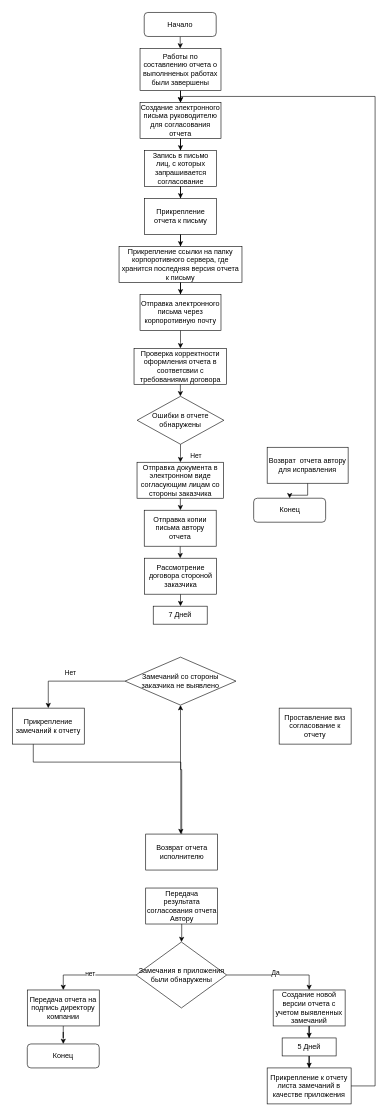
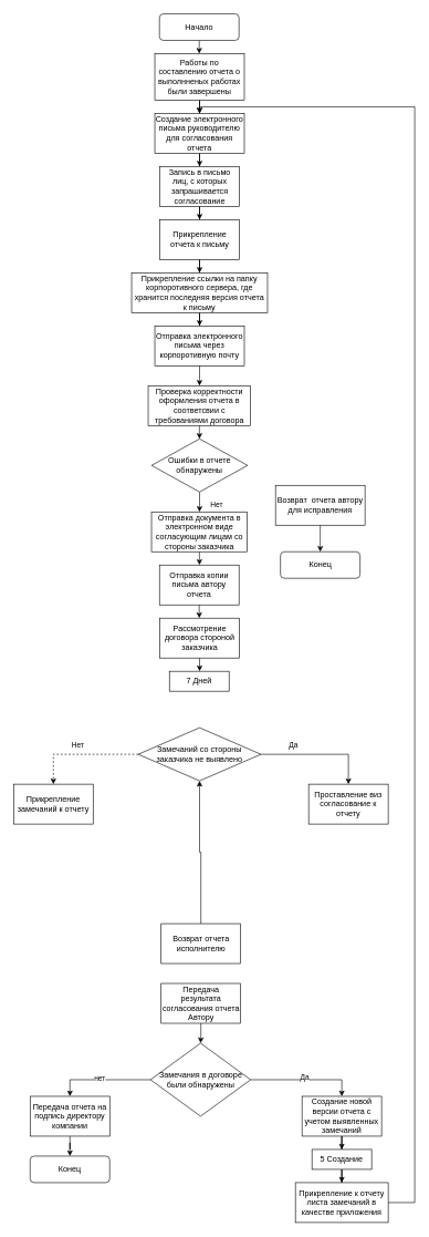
- <mxCell id="22" value="Возврат&amp;nbsp; отчета автору для исправления" style="whiteSpace=wrap;html=1;rounded=0;" vertex="1" parent="1"><mxGeometry x="445" y="745" width="135" height="60" as="geometry" /></mxCell>
+ <mxCell id="22" value="Возврат&amp;nbsp; отчета автору для исправления" style="whiteSpace=wrap;html=1;rounded=0;" vertex="1" parent="1"><mxGeometry x="415" y="730" width="135" height="60" as="geometry" /></mxCell>
- <mxCell id="33" value="" style="edgeStyle=orthogonalEdgeStyle;rounded=0;orthogonalLoop=1;jettySize=auto;html=1;entryX=0.5;entryY=0;entryDx=0;entryDy=0;" edge="1" parent="1" source="35" target="38"><mxGeometry relative="1" as="geometry" /></mxCell>
+ <mxCell id="33" value="" style="edgeStyle=orthogonalEdgeStyle;rounded=0;orthogonalLoop=1;jettySize=auto;html=1;entryX=0.5;entryY=0;entryDx=0;entryDy=0;dashed=1;" edge="1" parent="1" source="35" target="38"><mxGeometry relative="1" as="geometry" /></mxCell>
+ <mxCell id="31" value="" style="edgeStyle=orthogonalEdgeStyle;rounded=0;orthogonalLoop=1;jettySize=auto;html=1;" edge="1" parent="1" source="35" target="36"><mxGeometry relative="1" as="geometry" /></mxCell>
+ <mxCell id="32" value="Да" style="edgeLabel;html=1;align=center;verticalAlign=middle;resizable=0;points=[];" vertex="1" connectable="0" parent="31"><mxGeometry x="-0.5" y="-2" relative="1" as="geometry"><mxPoint x="4" y="-17" as="offset" /></mxGeometry></mxCell>
- <mxCell id="37" style="edgeStyle=orthogonalEdgeStyle;rounded=0;orthogonalLoop=1;jettySize=auto;html=1;" edge="1" parent="1" source="38" target="40"><mxGeometry relative="1" as="geometry"><Array as="points"><mxPoint x="55" y="1270" /><mxPoint x="301" y="1270" /></Array></mxGeometry></mxCell>
- <mxCell id="47" value="Замечания в приложения были обнаружены" style="rhombus;whiteSpace=wrap;html=1;" vertex="1" parent="1"><mxGeometry x="226.5" y="1570" width="151" height="110" as="geometry" /></mxCell>
+ <mxCell id="47" value="Замечания в договоре были обнаружены" style="rhombus;whiteSpace=wrap;html=1;" vertex="1" parent="1"><mxGeometry x="226.5" y="1570" width="151" height="110" as="geometry" /></mxCell>
- <mxCell id="54" value="5 Дней" style="rounded=0;whiteSpace=wrap;html=1;" vertex="1" parent="1"><mxGeometry x="470" y="1730" width="90" height="30" as="geometry" /></mxCell>
+ <mxCell id="54" value="5 Создание" style="rounded=0;whiteSpace=wrap;html=1;" vertex="1" parent="1"><mxGeometry x="470" y="1730" width="90" height="30" as="geometry" /></mxCell>
